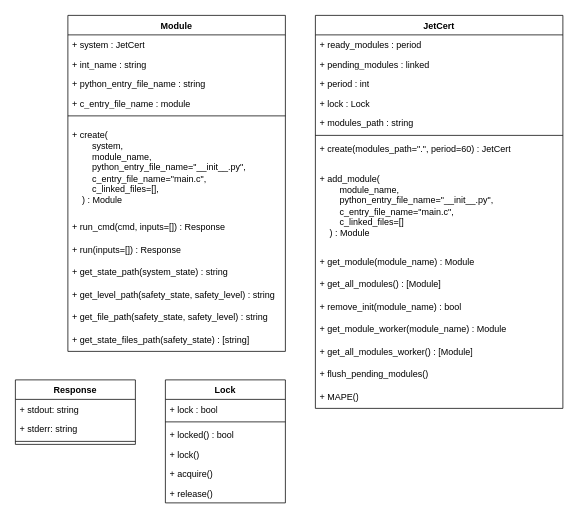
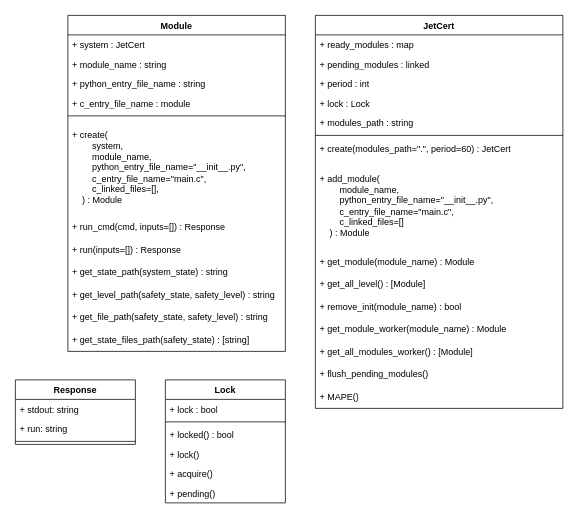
- <mxCell id="3" value="+ ready_modules : period" style="text;strokeColor=none;fillColor=none;align=left;verticalAlign=top;spacingLeft=4;spacingRight=4;overflow=hidden;rotatable=0;points=[[0,0.5],[1,0.5]];portConstraint=eastwest;whiteSpace=wrap;html=1;" vertex="1" parent="2"><mxGeometry y="26" width="330" height="26" as="geometry" /></mxCell>
+ <mxCell id="3" value="+ ready_modules : map" style="text;strokeColor=none;fillColor=none;align=left;verticalAlign=top;spacingLeft=4;spacingRight=4;overflow=hidden;rotatable=0;points=[[0,0.5],[1,0.5]];portConstraint=eastwest;whiteSpace=wrap;html=1;" vertex="1" parent="2"><mxGeometry y="26" width="330" height="26" as="geometry" /></mxCell>
- <mxCell id="20" value="+ int_name : string" style="text;strokeColor=none;fillColor=none;align=left;verticalAlign=top;spacingLeft=4;spacingRight=4;overflow=hidden;rotatable=0;points=[[0,0.5],[1,0.5]];portConstraint=eastwest;whiteSpace=wrap;html=1;" vertex="1" parent="18"><mxGeometry y="52" width="290" height="26" as="geometry" /></mxCell>
+ <mxCell id="20" value="+ module_name : string" style="text;strokeColor=none;fillColor=none;align=left;verticalAlign=top;spacingLeft=4;spacingRight=4;overflow=hidden;rotatable=0;points=[[0,0.5],[1,0.5]];portConstraint=eastwest;whiteSpace=wrap;html=1;" vertex="1" parent="18"><mxGeometry y="52" width="290" height="26" as="geometry" /></mxCell>
- <mxCell id="12" value="+ get_all_modules() : [Module]" style="text;strokeColor=none;fillColor=none;align=left;verticalAlign=middle;spacingLeft=4;spacingRight=4;overflow=hidden;points=[[0,0.5],[1,0.5]];portConstraint=eastwest;rotatable=0;whiteSpace=wrap;html=1;" vertex="1" parent="2"><mxGeometry y="344" width="330" height="30" as="geometry" /></mxCell>
+ <mxCell id="12" value="+ get_all_level() : [Module]" style="text;strokeColor=none;fillColor=none;align=left;verticalAlign=middle;spacingLeft=4;spacingRight=4;overflow=hidden;points=[[0,0.5],[1,0.5]];portConstraint=eastwest;rotatable=0;whiteSpace=wrap;html=1;" vertex="1" parent="2"><mxGeometry y="344" width="330" height="30" as="geometry" /></mxCell>
- <mxCell id="33" value="+ stderr: string" style="text;strokeColor=none;fillColor=none;align=left;verticalAlign=top;spacingLeft=4;spacingRight=4;overflow=hidden;rotatable=0;points=[[0,0.5],[1,0.5]];portConstraint=eastwest;whiteSpace=wrap;html=1;" vertex="1" parent="31"><mxGeometry y="52" width="160" height="26" as="geometry" /></mxCell>
+ <mxCell id="33" value="+ run: string" style="text;strokeColor=none;fillColor=none;align=left;verticalAlign=top;spacingLeft=4;spacingRight=4;overflow=hidden;rotatable=0;points=[[0,0.5],[1,0.5]];portConstraint=eastwest;whiteSpace=wrap;html=1;" vertex="1" parent="31"><mxGeometry y="52" width="160" height="26" as="geometry" /></mxCell>
- <mxCell id="41" value="+ release()" style="text;strokeColor=none;fillColor=none;align=left;verticalAlign=top;spacingLeft=4;spacingRight=4;overflow=hidden;rotatable=0;points=[[0,0.5],[1,0.5]];portConstraint=eastwest;whiteSpace=wrap;html=1;" vertex="1" parent="35"><mxGeometry y="138" width="160" height="26" as="geometry" /></mxCell>
+ <mxCell id="41" value="+ pending()" style="text;strokeColor=none;fillColor=none;align=left;verticalAlign=top;spacingLeft=4;spacingRight=4;overflow=hidden;rotatable=0;points=[[0,0.5],[1,0.5]];portConstraint=eastwest;whiteSpace=wrap;html=1;" vertex="1" parent="35"><mxGeometry y="138" width="160" height="26" as="geometry" /></mxCell>
